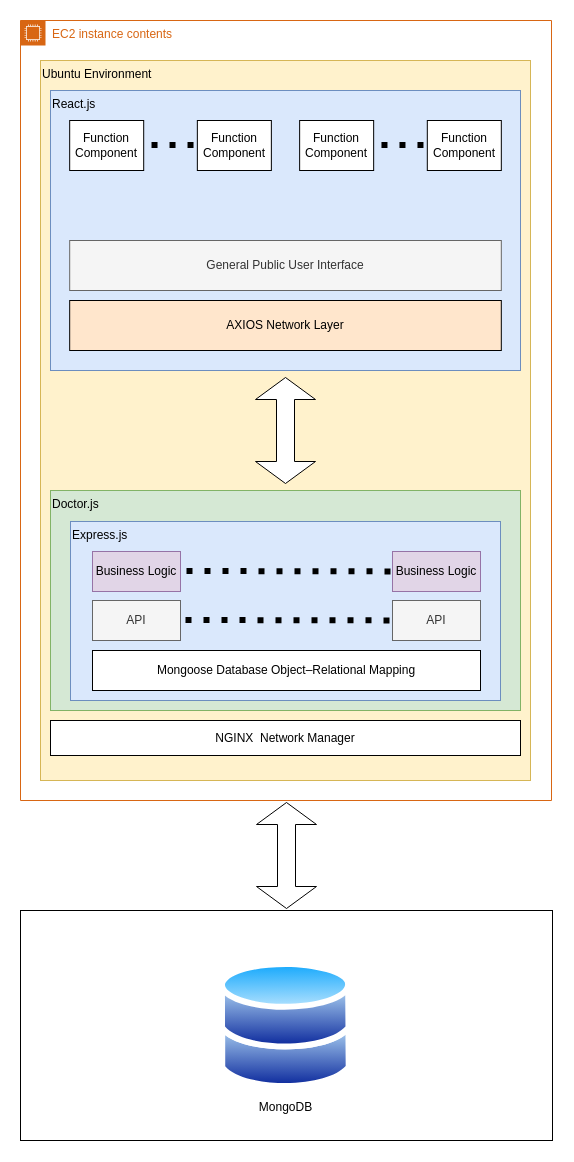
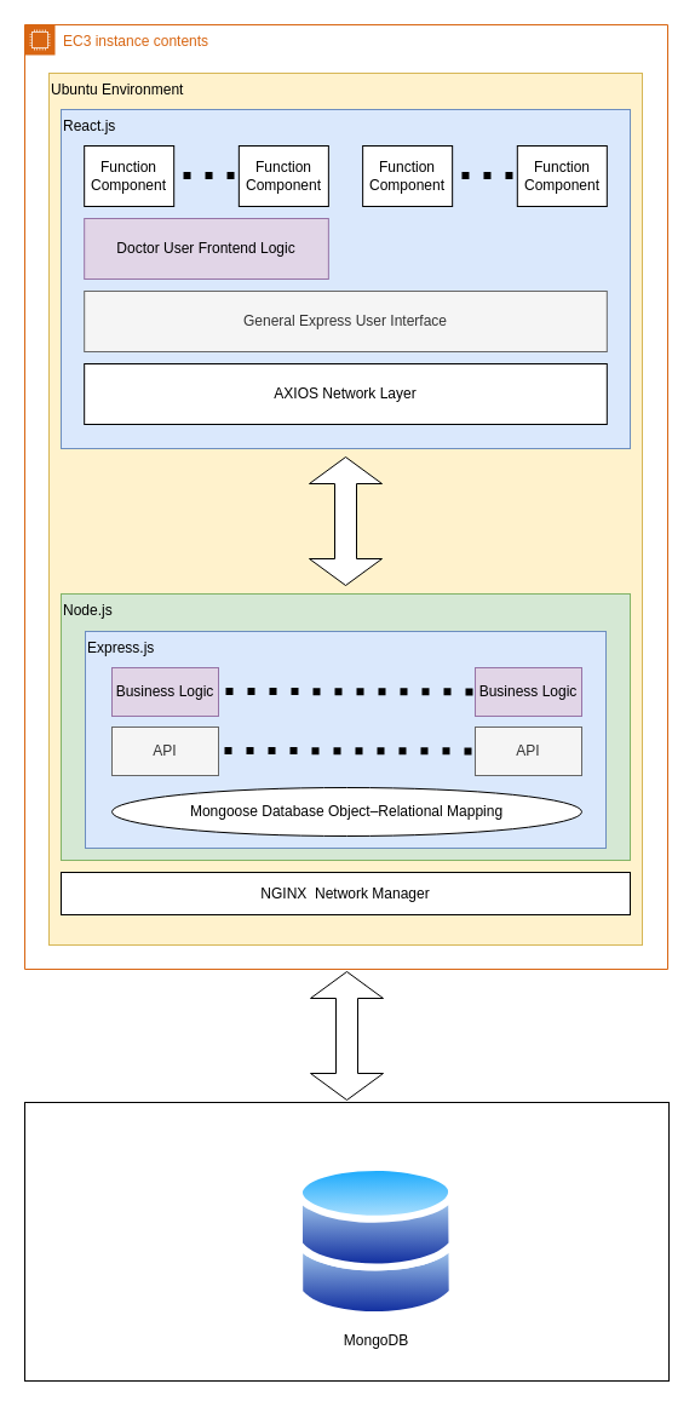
- <mxCell id="3" value="EC2 instance contents" style="points=[[0,0],[0.25,0],[0.5,0],[0.75,0],[1,0],[1,0.25],[1,0.5],[1,0.75],[1,1],[0.75,1],[0.5,1],[0.25,1],[0,1],[0,0.75],[0,0.5],[0,0.25]];outlineConnect=0;gradientColor=none;html=1;whiteSpace=wrap;fontSize=12;fontStyle=0;shape=mxgraph.aws4.group;grIcon=mxgraph.aws4.group_ec2_instance_contents;strokeColor=#D86613;verticalAlign=top;align=left;spacingLeft=30;fontColor=#D86613;dashed=0;" parent="2" vertex="1"><mxGeometry y="-410" width="531" height="780" as="geometry" /></mxCell>
+ <mxCell id="3" value="EC3 instance contents" style="points=[[0,0],[0.25,0],[0.5,0],[0.75,0],[1,0],[1,0.25],[1,0.5],[1,0.75],[1,1],[0.75,1],[0.5,1],[0.25,1],[0,1],[0,0.75],[0,0.5],[0,0.25]];outlineConnect=0;gradientColor=none;html=1;whiteSpace=wrap;fontSize=12;fontStyle=0;shape=mxgraph.aws4.group;grIcon=mxgraph.aws4.group_ec2_instance_contents;strokeColor=#D86613;verticalAlign=top;align=left;spacingLeft=30;fontColor=#D86613;dashed=0;" parent="2" vertex="1"><mxGeometry y="-410" width="531" height="780" as="geometry" /></mxCell>
+ <mxCell id="21" value="Doctor User Frontend Logic" style="rounded=0;whiteSpace=wrap;html=1;labelBackgroundColor=none;fillColor=#e1d5e7;strokeColor=#9673a6;" parent="17" vertex="1"><mxGeometry x="19.184" y="90" width="201.678" height="50" as="geometry" /></mxCell>
- <mxCell id="22" value="General Public User Interface" style="rounded=0;whiteSpace=wrap;html=1;labelBackgroundColor=none;fillColor=#f5f5f5;fontColor=#333333;strokeColor=#666666;" parent="17" vertex="1"><mxGeometry x="19.184" y="150" width="431.633" height="50" as="geometry" /></mxCell>
+ <mxCell id="22" value="General Express User Interface" style="rounded=0;whiteSpace=wrap;html=1;labelBackgroundColor=none;fillColor=#f5f5f5;fontColor=#333333;strokeColor=#666666;" parent="17" vertex="1"><mxGeometry x="19.184" y="150" width="431.633" height="50" as="geometry" /></mxCell>
- <mxCell id="20" value="AXIOS Network Layer" style="rounded=0;whiteSpace=wrap;html=1;labelBackgroundColor=none;fillColor=#ffe6cc;" parent="17" vertex="1"><mxGeometry x="19.184" y="210" width="431.633" height="50" as="geometry" /></mxCell>
+ <mxCell id="20" value="AXIOS Network Layer" style="rounded=0;whiteSpace=wrap;html=1;labelBackgroundColor=none;" parent="17" vertex="1"><mxGeometry x="19.184" y="210" width="431.633" height="50" as="geometry" /></mxCell>
- <mxCell id="7" value="&lt;span style=&quot;color: rgb(0, 0, 0); font-family: helvetica; font-size: 12px; font-style: normal; font-weight: 400; letter-spacing: normal; text-align: center; text-indent: 0px; text-transform: none; word-spacing: 0px; display: inline; float: none;&quot;&gt;Doctor.js&lt;/span&gt;" style="text;whiteSpace=wrap;html=1;fontColor=#000000;labelBackgroundColor=none;" parent="2" vertex="1"><mxGeometry x="30.005" y="60.0" width="74.565" height="34.06" as="geometry" /></mxCell>
+ <mxCell id="7" value="&lt;span style=&quot;color: rgb(0, 0, 0); font-family: helvetica; font-size: 12px; font-style: normal; font-weight: 400; letter-spacing: normal; text-align: center; text-indent: 0px; text-transform: none; word-spacing: 0px; display: inline; float: none;&quot;&gt;Node.js&lt;/span&gt;" style="text;whiteSpace=wrap;html=1;fontColor=#000000;labelBackgroundColor=none;" parent="2" vertex="1"><mxGeometry x="30.005" y="60.0" width="74.565" height="34.06" as="geometry" /></mxCell>
- <mxCell id="10" value="Mongoose Database Object–Relational Mapping" style="rounded=0;whiteSpace=wrap;html=1;labelBackgroundColor=none;fillColor=#ffffff;fontColor=#000000;" parent="2" vertex="1"><mxGeometry x="72" y="220" width="388" height="40" as="geometry" /></mxCell>
+ <mxCell id="10" value="Mongoose Database Object–Relational Mapping" style="ellipse;whiteSpace=wrap;html=1;labelBackgroundColor=none;fillColor=#ffffff;fontColor=#000000;" parent="2" vertex="1"><mxGeometry x="72" y="220" width="388" height="40" as="geometry" /></mxCell>
- <mxCell id="34" value="&lt;span&gt;MongoDB&lt;/span&gt;" style="aspect=fixed;perimeter=ellipsePerimeter;html=1;align=center;shadow=0;dashed=0;spacingTop=3;image;image=img/lib/active_directory/databases.svg;labelBackgroundColor=none;fillColor=#ffffff;fontColor=#000000;" parent="32" vertex="1"><mxGeometry x="199" y="50" width="132.65" height="130" as="geometry" /></mxCell>
+ <mxCell id="34" value="&lt;span&gt;MongoDB&lt;/span&gt;" style="aspect=fixed;perimeter=ellipsePerimeter;html=1;align=center;shadow=0;dashed=0;spacingTop=3;image;image=img/lib/active_directory/databases.svg;labelBackgroundColor=none;fillColor=#ffffff;fontColor=#000000;" parent="32" vertex="1"><mxGeometry x="224" y="50" width="132.65" height="130" as="geometry" /></mxCell>
